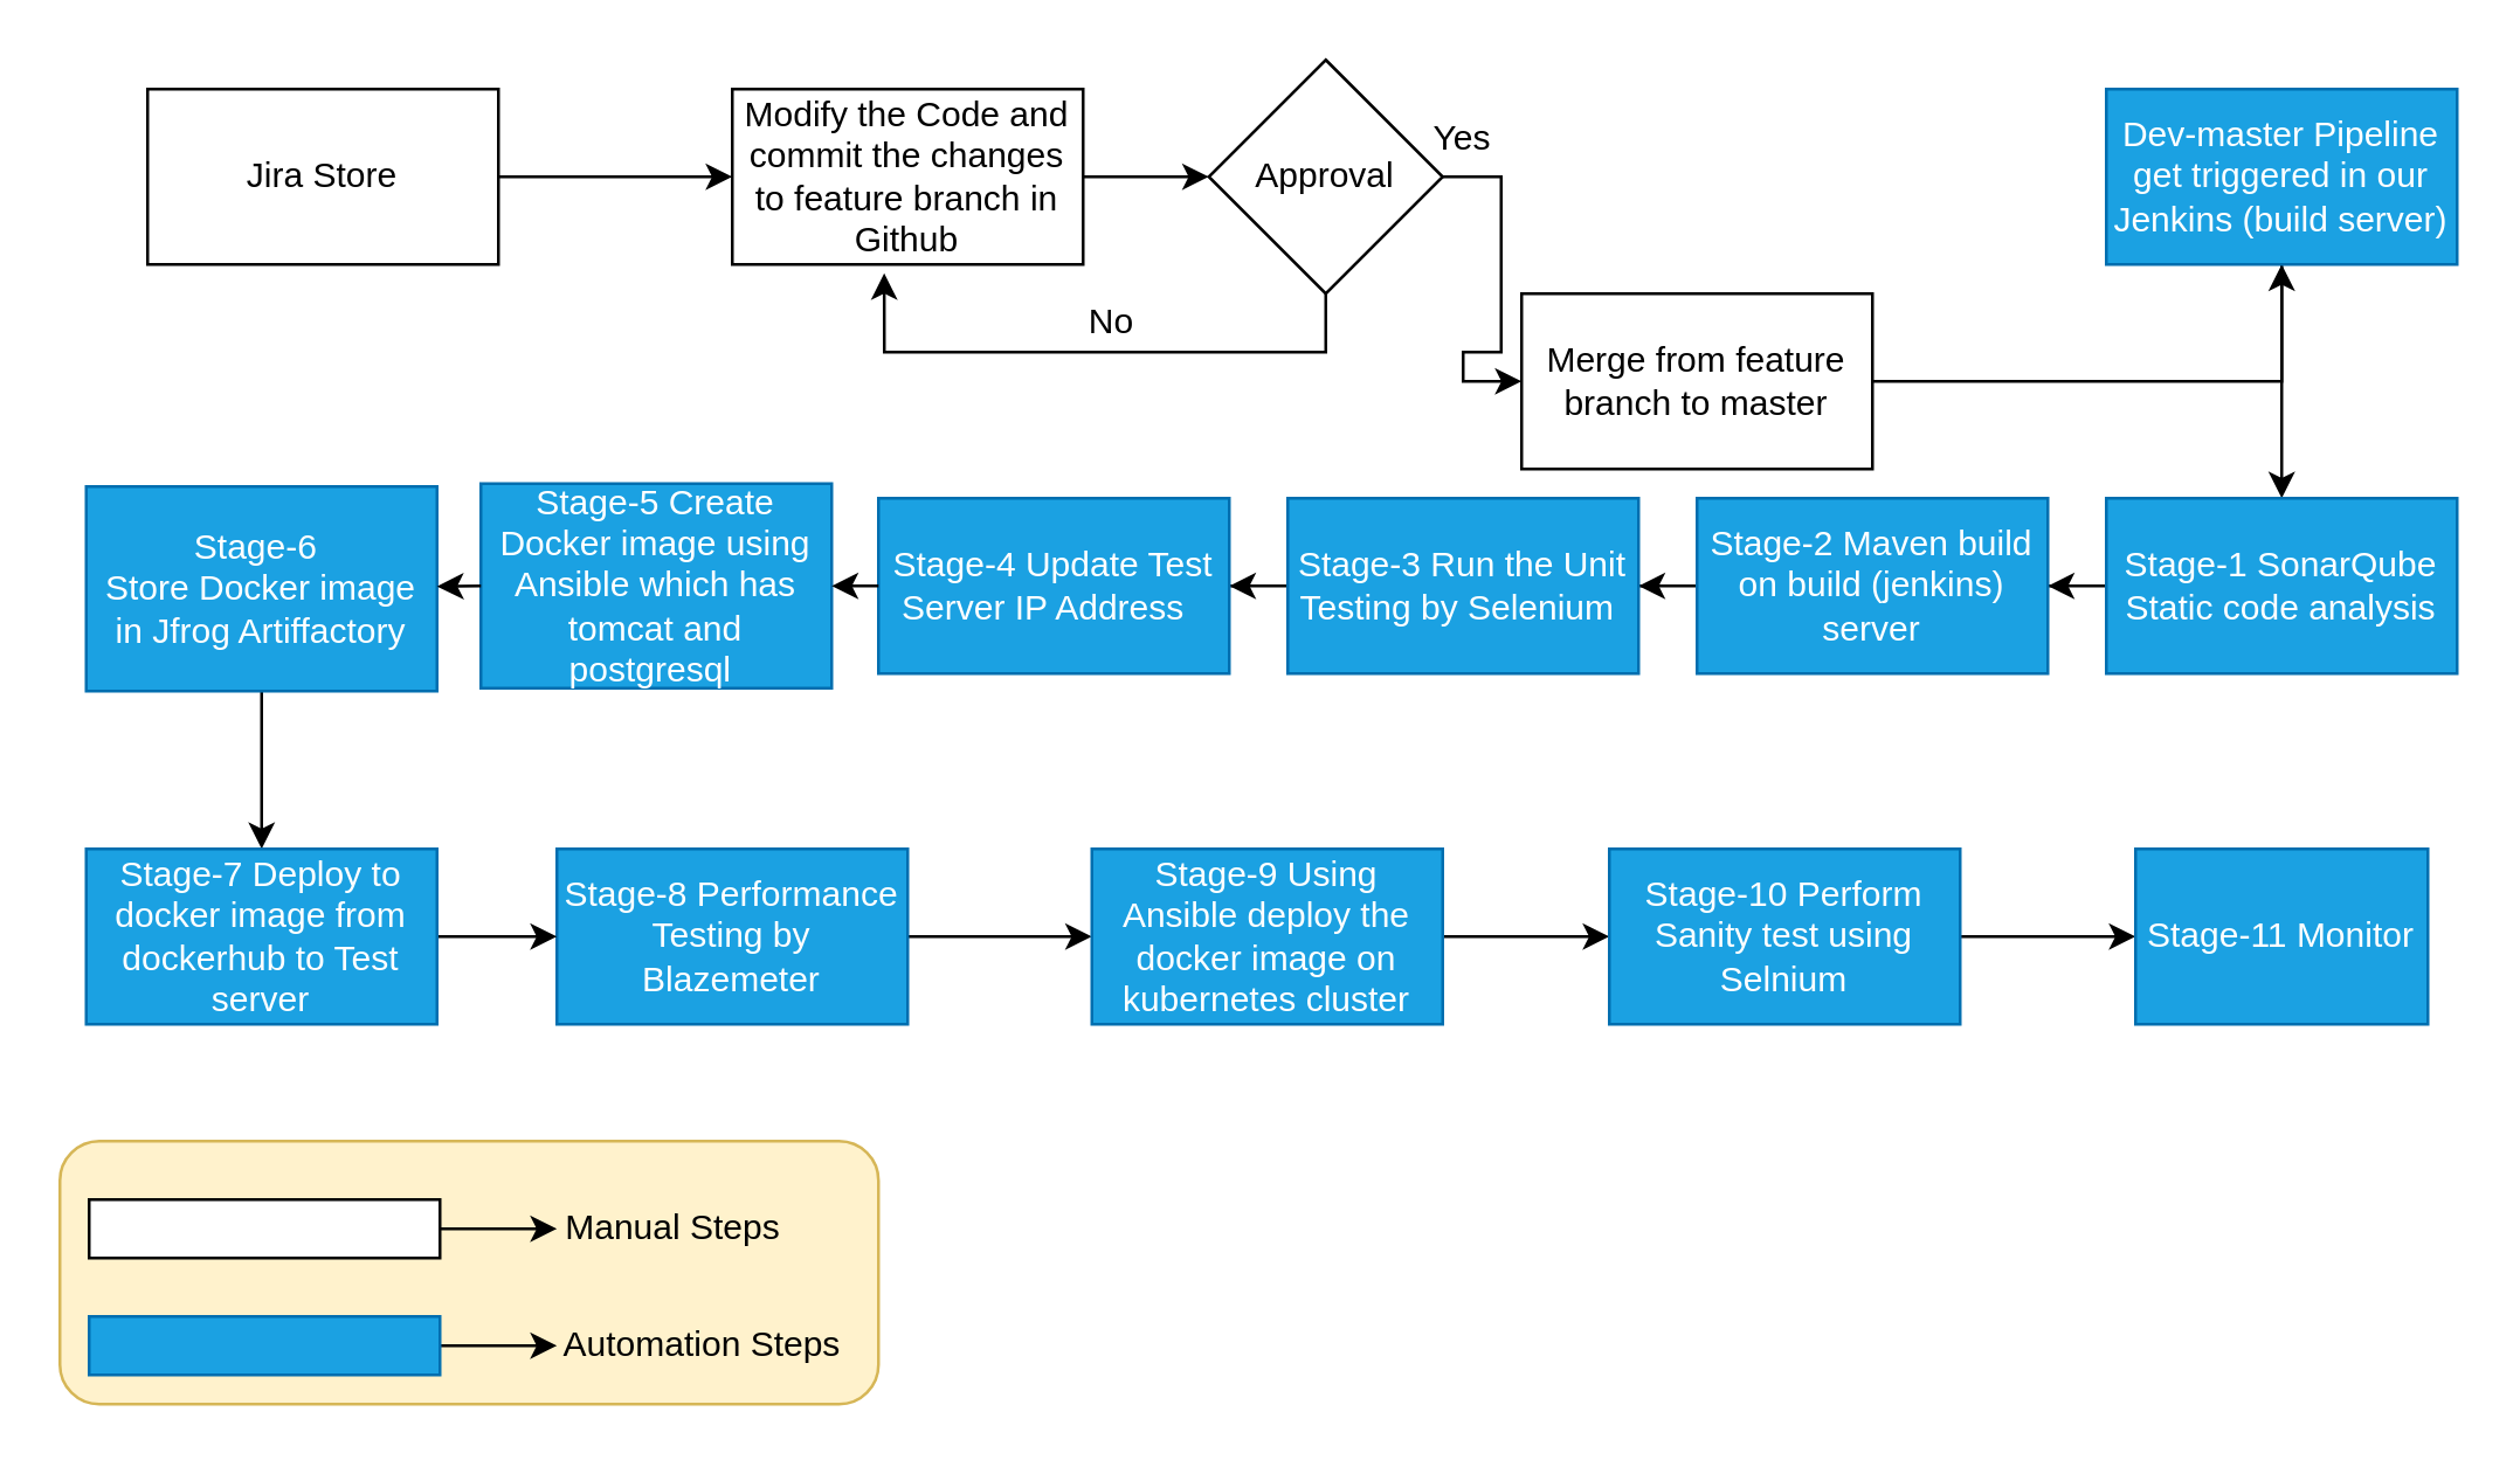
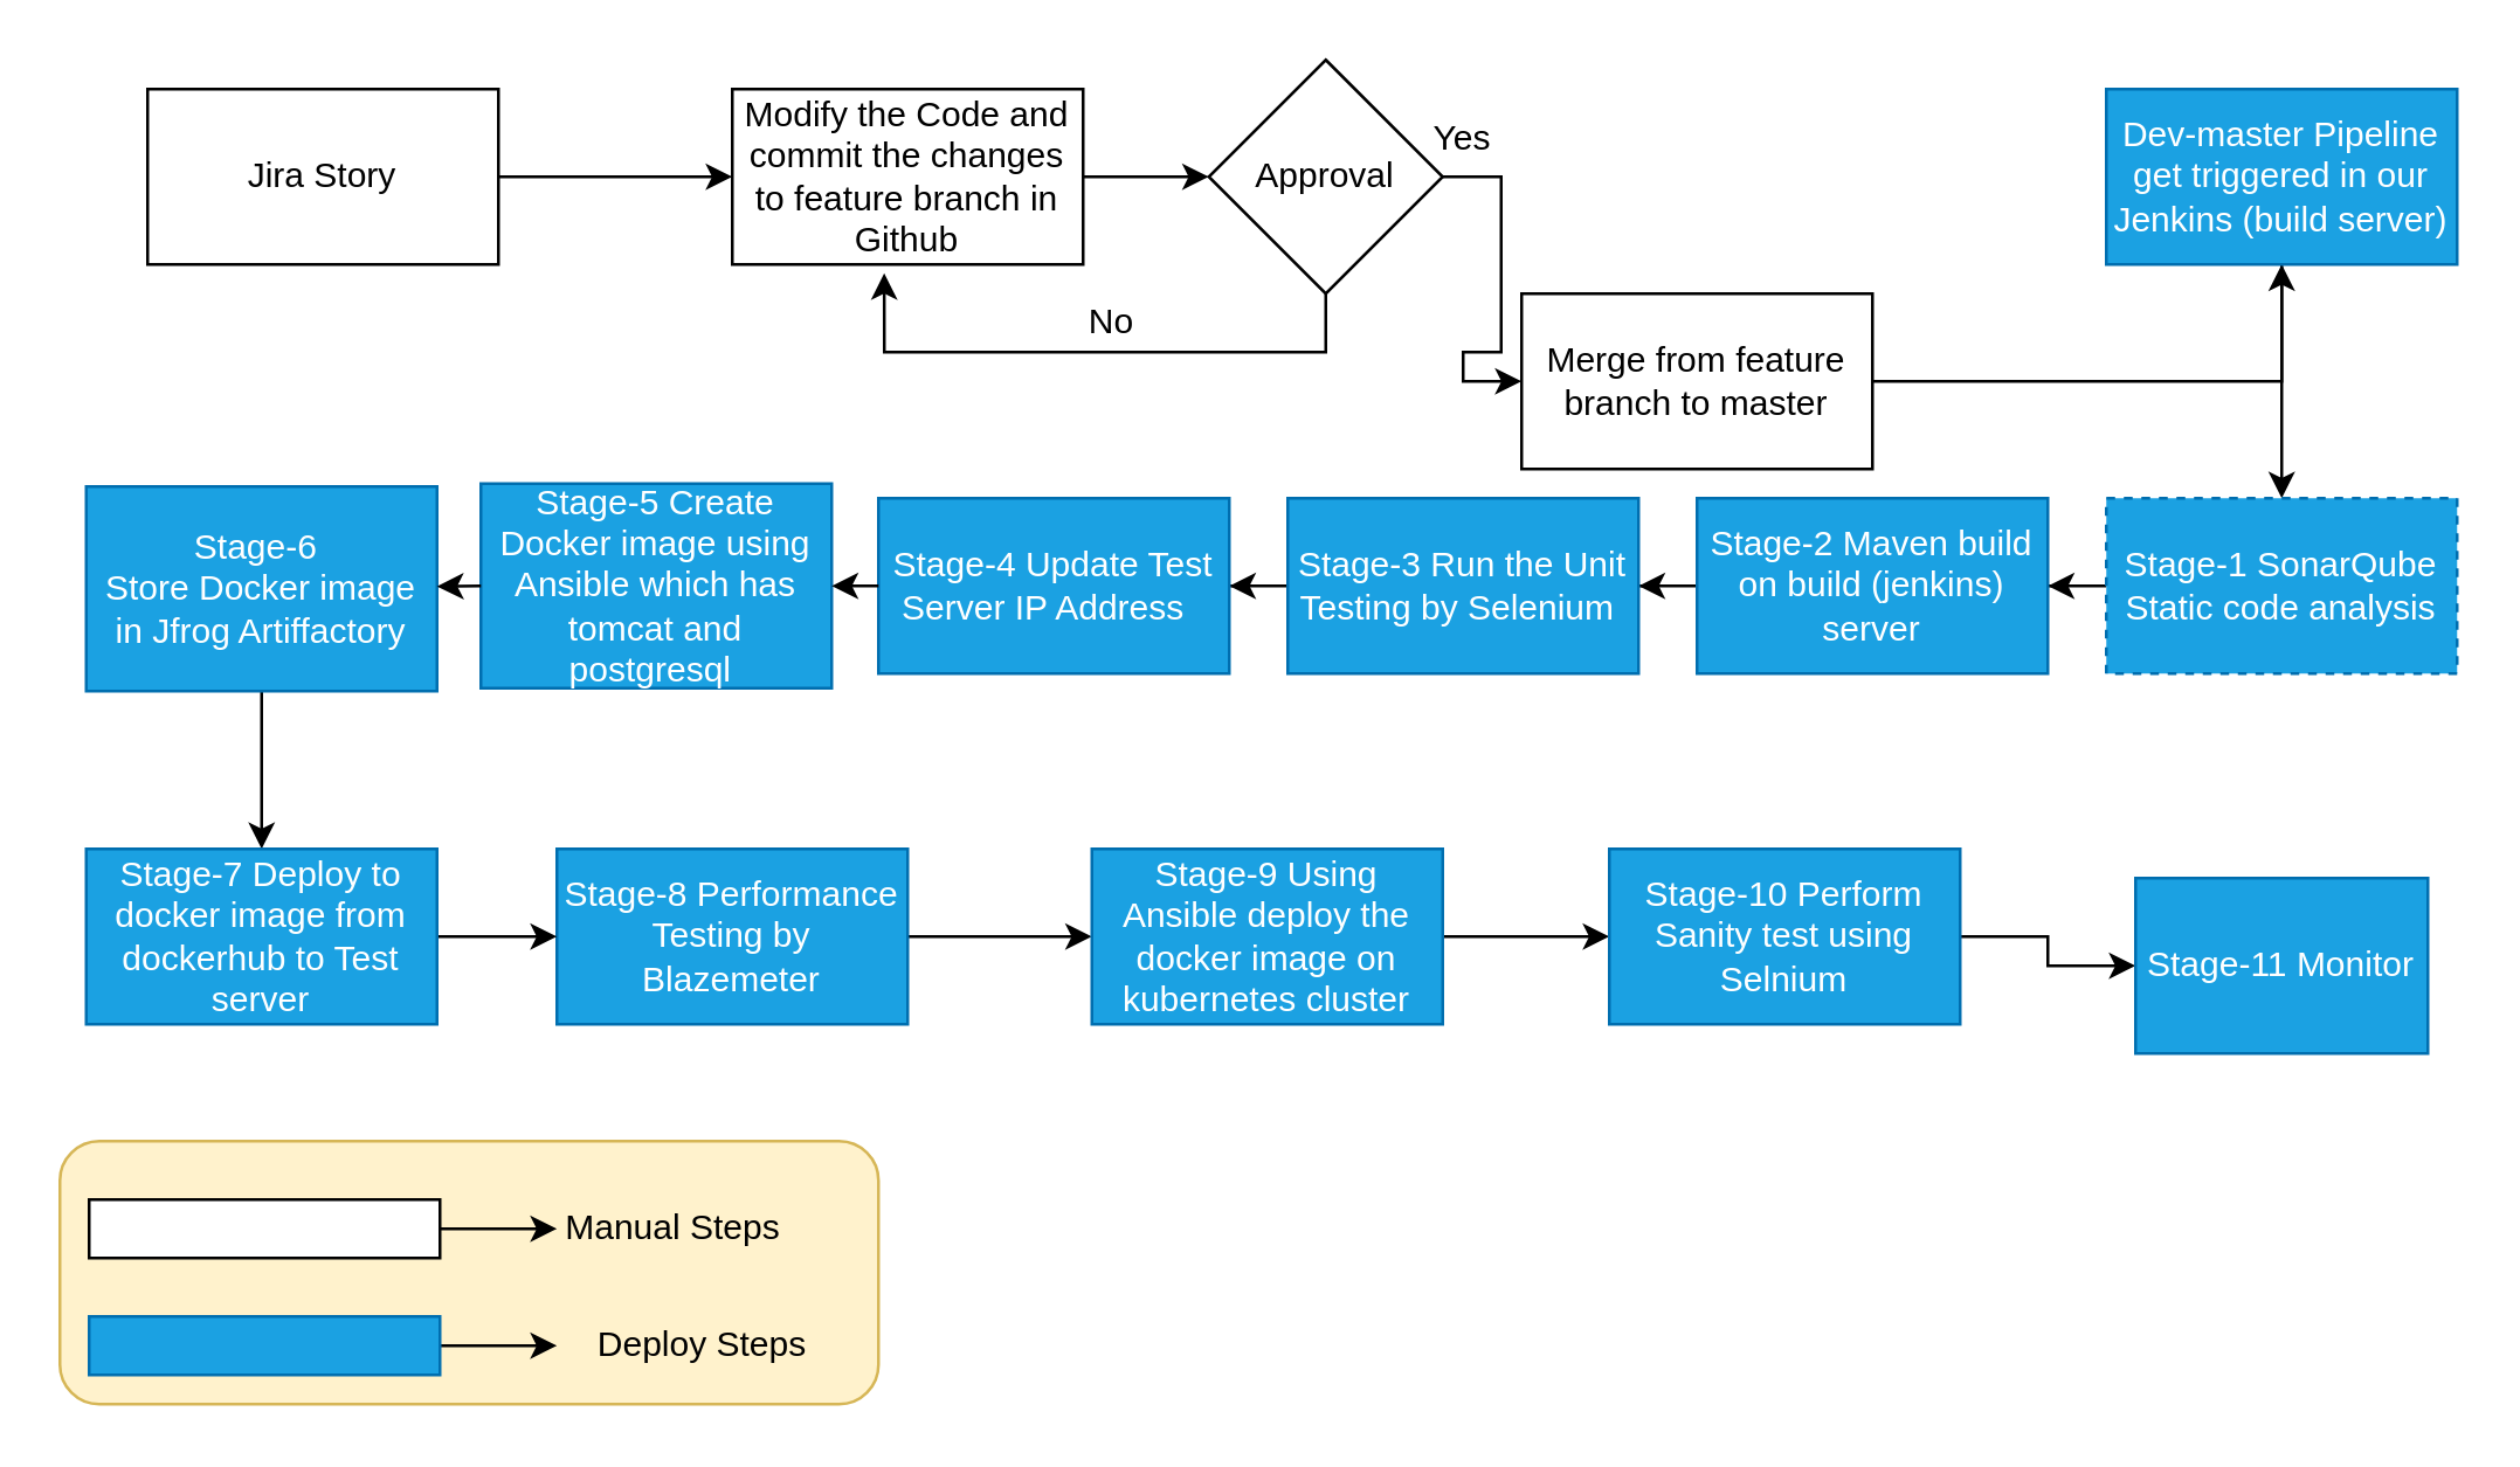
- <mxCell id="4" value="Jira Store" style="rounded=0;whiteSpace=wrap;html=1;" parent="1" vertex="1"><mxGeometry x="50" y="30" width="120" height="60" as="geometry" /></mxCell>
+ <mxCell id="4" value="Jira Story" style="rounded=0;whiteSpace=wrap;html=1;" parent="1" vertex="1"><mxGeometry x="50" y="30" width="120" height="60" as="geometry" /></mxCell>
- <mxCell id="12" value="Stage-1 SonarQube Static code analysis" style="rounded=0;whiteSpace=wrap;html=1;fillColor=#1ba1e2;strokeColor=#006EAF;fontColor=#ffffff;" parent="1" vertex="1"><mxGeometry x="720" y="170" width="120" height="60" as="geometry" /></mxCell>
+ <mxCell id="12" value="Stage-1 SonarQube Static code analysis" style="rounded=0;whiteSpace=wrap;html=1;fillColor=#1ba1e2;strokeColor=#006EAF;fontColor=#ffffff;dashed=1;" parent="1" vertex="1"><mxGeometry x="720" y="170" width="120" height="60" as="geometry" /></mxCell>
- <mxCell id="39" value="Stage-11 Monitor" style="whiteSpace=wrap;html=1;rounded=0;fillColor=#1ba1e2;strokeColor=#006EAF;fontColor=#ffffff;" parent="1" vertex="1"><mxGeometry x="730" y="290" width="100" height="60" as="geometry" /></mxCell>
+ <mxCell id="39" value="Stage-11 Monitor" style="whiteSpace=wrap;html=1;rounded=0;fillColor=#1ba1e2;strokeColor=#006EAF;fontColor=#ffffff;" parent="1" vertex="1"><mxGeometry x="730" y="300" width="100" height="60" as="geometry" /></mxCell>
- <mxCell id="38" value="Automation Steps" style="text;html=1;strokeColor=none;fillColor=none;align=center;verticalAlign=middle;whiteSpace=wrap;rounded=0;" parent="1" vertex="1"><mxGeometry x="190" y="450" width="100" height="20" as="geometry" /></mxCell>
+ <mxCell id="38" value="Deploy Steps" style="text;html=1;strokeColor=none;fillColor=none;align=center;verticalAlign=middle;whiteSpace=wrap;rounded=0;" parent="1" vertex="1"><mxGeometry x="190" y="450" width="100" height="20" as="geometry" /></mxCell>
